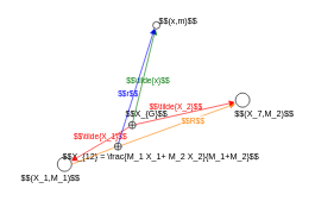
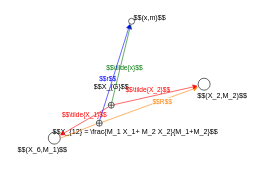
- <mxCell id="14" value="$$X_{G}$$" style="text;html=1;align=center;verticalAlign=middle;resizable=0;points=[];autosize=1;strokeColor=none;fillColor=none;" vertex="1" parent="1"><mxGeometry x="170" y="150" width="70" height="20" as="geometry" /></mxCell>
+ <mxCell id="14" value="$$X_{G}$$" style="text;html=1;align=center;verticalAlign=middle;resizable=0;points=[];autosize=1;strokeColor=none;fillColor=none;" vertex="1" parent="1"><mxGeometry x="150" y="135" width="70" height="20" as="geometry" /></mxCell>
- <mxCell id="7" value="$$(X_7,M_2)$$" style="text;html=1;align=center;verticalAlign=middle;resizable=0;points=[];autosize=1;strokeColor=none;fillColor=none;" vertex="1" parent="1"><mxGeometry x="320" y="150" width="100" height="20" as="geometry" /></mxCell>
+ <mxCell id="7" value="$$(X_2,M_2)$$" style="text;html=1;align=center;verticalAlign=middle;resizable=0;points=[];autosize=1;strokeColor=none;fillColor=none;" vertex="1" parent="1"><mxGeometry x="320" y="150" width="100" height="20" as="geometry" /></mxCell>
- <mxCell id="6" value="$$(X_1,M_1)$$" style="text;html=1;align=center;verticalAlign=middle;resizable=0;points=[];autosize=1;strokeColor=none;fillColor=none;" vertex="1" parent="1"><mxGeometry x="20" y="240" width="100" height="20" as="geometry" /></mxCell>
+ <mxCell id="6" value="$$(X_6,M_1)$$" style="text;html=1;align=center;verticalAlign=middle;resizable=0;points=[];autosize=1;strokeColor=none;fillColor=none;" vertex="1" parent="1"><mxGeometry x="20" y="240" width="100" height="20" as="geometry" /></mxCell>
